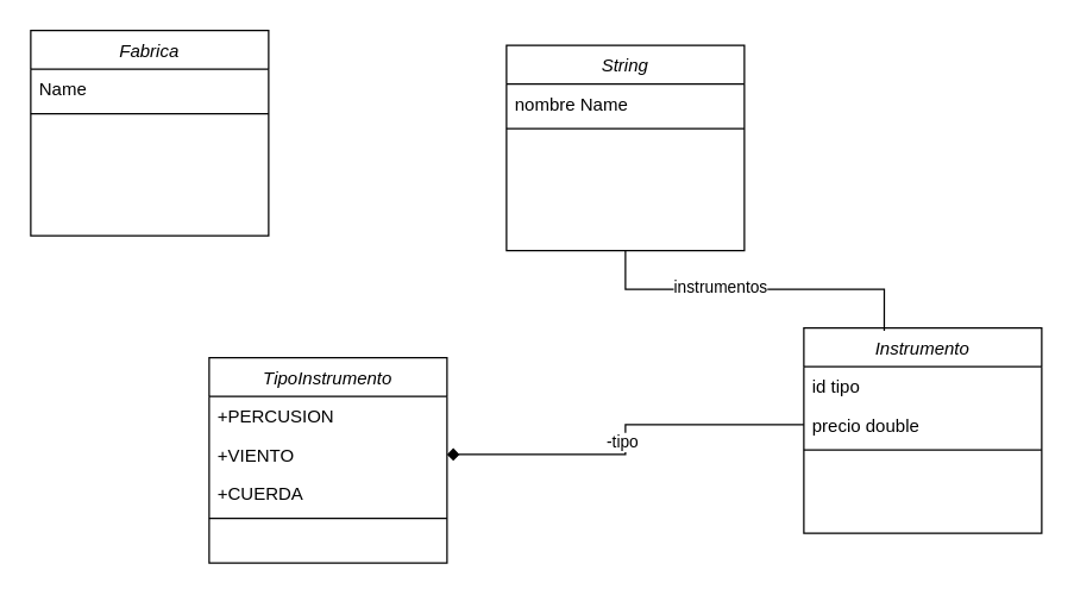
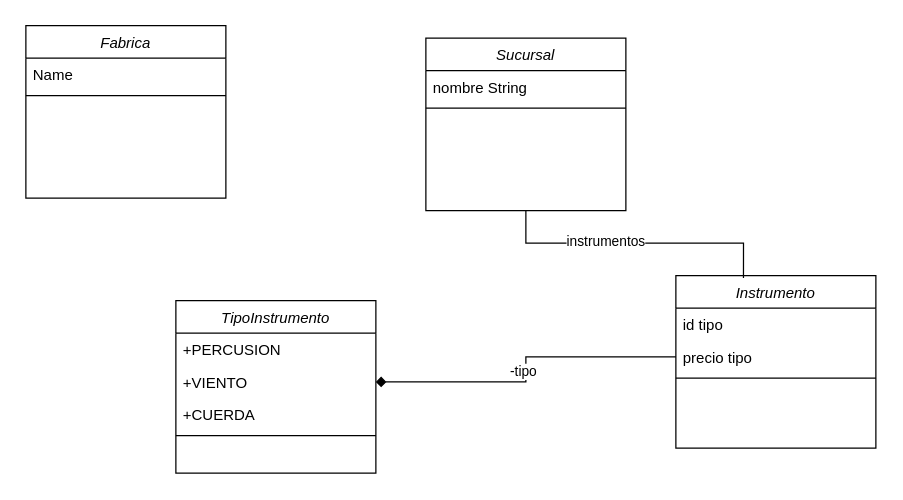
- <mxCell id="5" value="String" style="swimlane;fontStyle=2;align=center;verticalAlign=top;childLayout=stackLayout;horizontal=1;startSize=26;horizontalStack=0;resizeParent=1;resizeLast=0;collapsible=1;marginBottom=0;rounded=0;shadow=0;strokeWidth=1;" vertex="1" parent="1"><mxGeometry x="340" y="30" width="160" height="138" as="geometry"><mxRectangle x="230" y="140" width="160" height="26" as="alternateBounds" /></mxGeometry></mxCell>
+ <mxCell id="5" value="Sucursal" style="swimlane;fontStyle=2;align=center;verticalAlign=top;childLayout=stackLayout;horizontal=1;startSize=26;horizontalStack=0;resizeParent=1;resizeLast=0;collapsible=1;marginBottom=0;rounded=0;shadow=0;strokeWidth=1;" vertex="1" parent="1"><mxGeometry x="340" y="30" width="160" height="138" as="geometry"><mxRectangle x="230" y="140" width="160" height="26" as="alternateBounds" /></mxGeometry></mxCell>
- <mxCell id="6" value="nombre Name" style="text;align=left;verticalAlign=top;spacingLeft=4;spacingRight=4;overflow=hidden;rotatable=0;points=[[0,0.5],[1,0.5]];portConstraint=eastwest;" vertex="1" parent="5"><mxGeometry y="26" width="160" height="26" as="geometry" /></mxCell>
+ <mxCell id="6" value="nombre String" style="text;align=left;verticalAlign=top;spacingLeft=4;spacingRight=4;overflow=hidden;rotatable=0;points=[[0,0.5],[1,0.5]];portConstraint=eastwest;" vertex="1" parent="5"><mxGeometry y="26" width="160" height="26" as="geometry" /></mxCell>
- <mxCell id="10" value="precio double" style="text;align=left;verticalAlign=top;spacingLeft=4;spacingRight=4;overflow=hidden;rotatable=0;points=[[0,0.5],[1,0.5]];portConstraint=eastwest;" vertex="1" parent="8"><mxGeometry y="52" width="160" height="26" as="geometry" /></mxCell>
+ <mxCell id="10" value="precio tipo" style="text;align=left;verticalAlign=top;spacingLeft=4;spacingRight=4;overflow=hidden;rotatable=0;points=[[0,0.5],[1,0.5]];portConstraint=eastwest;" vertex="1" parent="8"><mxGeometry y="52" width="160" height="26" as="geometry" /></mxCell>
